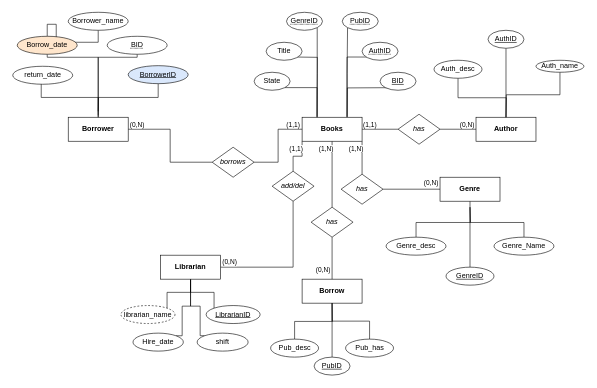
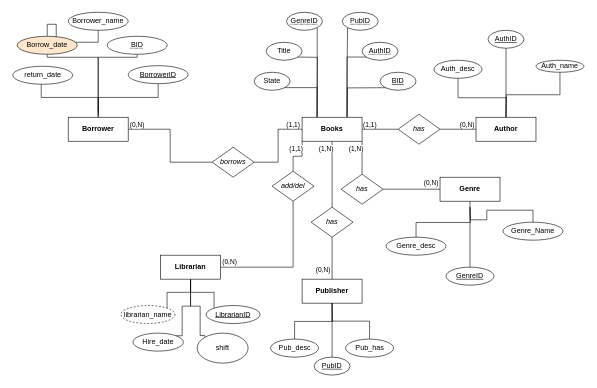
- <mxCell id="5" value="&lt;u&gt;BorrowerID&lt;/u&gt;" style="ellipse;whiteSpace=wrap;html=1;fillColor=#dae8fc;" parent="1" vertex="1"><mxGeometry x="213" y="109" width="100" height="30" as="geometry" /></mxCell>
+ <mxCell id="5" value="&lt;u&gt;BorrowerID&lt;/u&gt;" style="ellipse;whiteSpace=wrap;html=1;" parent="1" vertex="1"><mxGeometry x="213" y="109" width="100" height="30" as="geometry" /></mxCell>
- <mxCell id="40" value="Genre_Name" style="ellipse;whiteSpace=wrap;html=1;" parent="1" vertex="1"><mxGeometry x="823" y="395" width="100" height="30" as="geometry" /></mxCell>
+ <mxCell id="40" value="Genre_Name" style="ellipse;whiteSpace=wrap;html=1;" parent="1" vertex="1"><mxGeometry x="838" y="370" width="100" height="30" as="geometry" /></mxCell>
- <mxCell id="43" value="&lt;b&gt;Borrow&lt;/b&gt;" style="shape=rectangle;whiteSpace=wrap;html=1;" parent="1" vertex="1"><mxGeometry x="503" y="465" width="100" height="40" as="geometry" /></mxCell>
+ <mxCell id="43" value="&lt;b&gt;Publisher&lt;/b&gt;" style="shape=rectangle;whiteSpace=wrap;html=1;" parent="1" vertex="1"><mxGeometry x="503" y="465" width="100" height="40" as="geometry" /></mxCell>
- <mxCell id="70" value="shift" style="ellipse;whiteSpace=wrap;html=1;" parent="1" vertex="1"><mxGeometry x="328" y="555" width="85" height="30" as="geometry" /></mxCell>
+ <mxCell id="70" value="shift" style="ellipse;whiteSpace=wrap;html=1;" parent="1" vertex="1"><mxGeometry x="328" y="555" width="85" height="50" as="geometry" /></mxCell>
